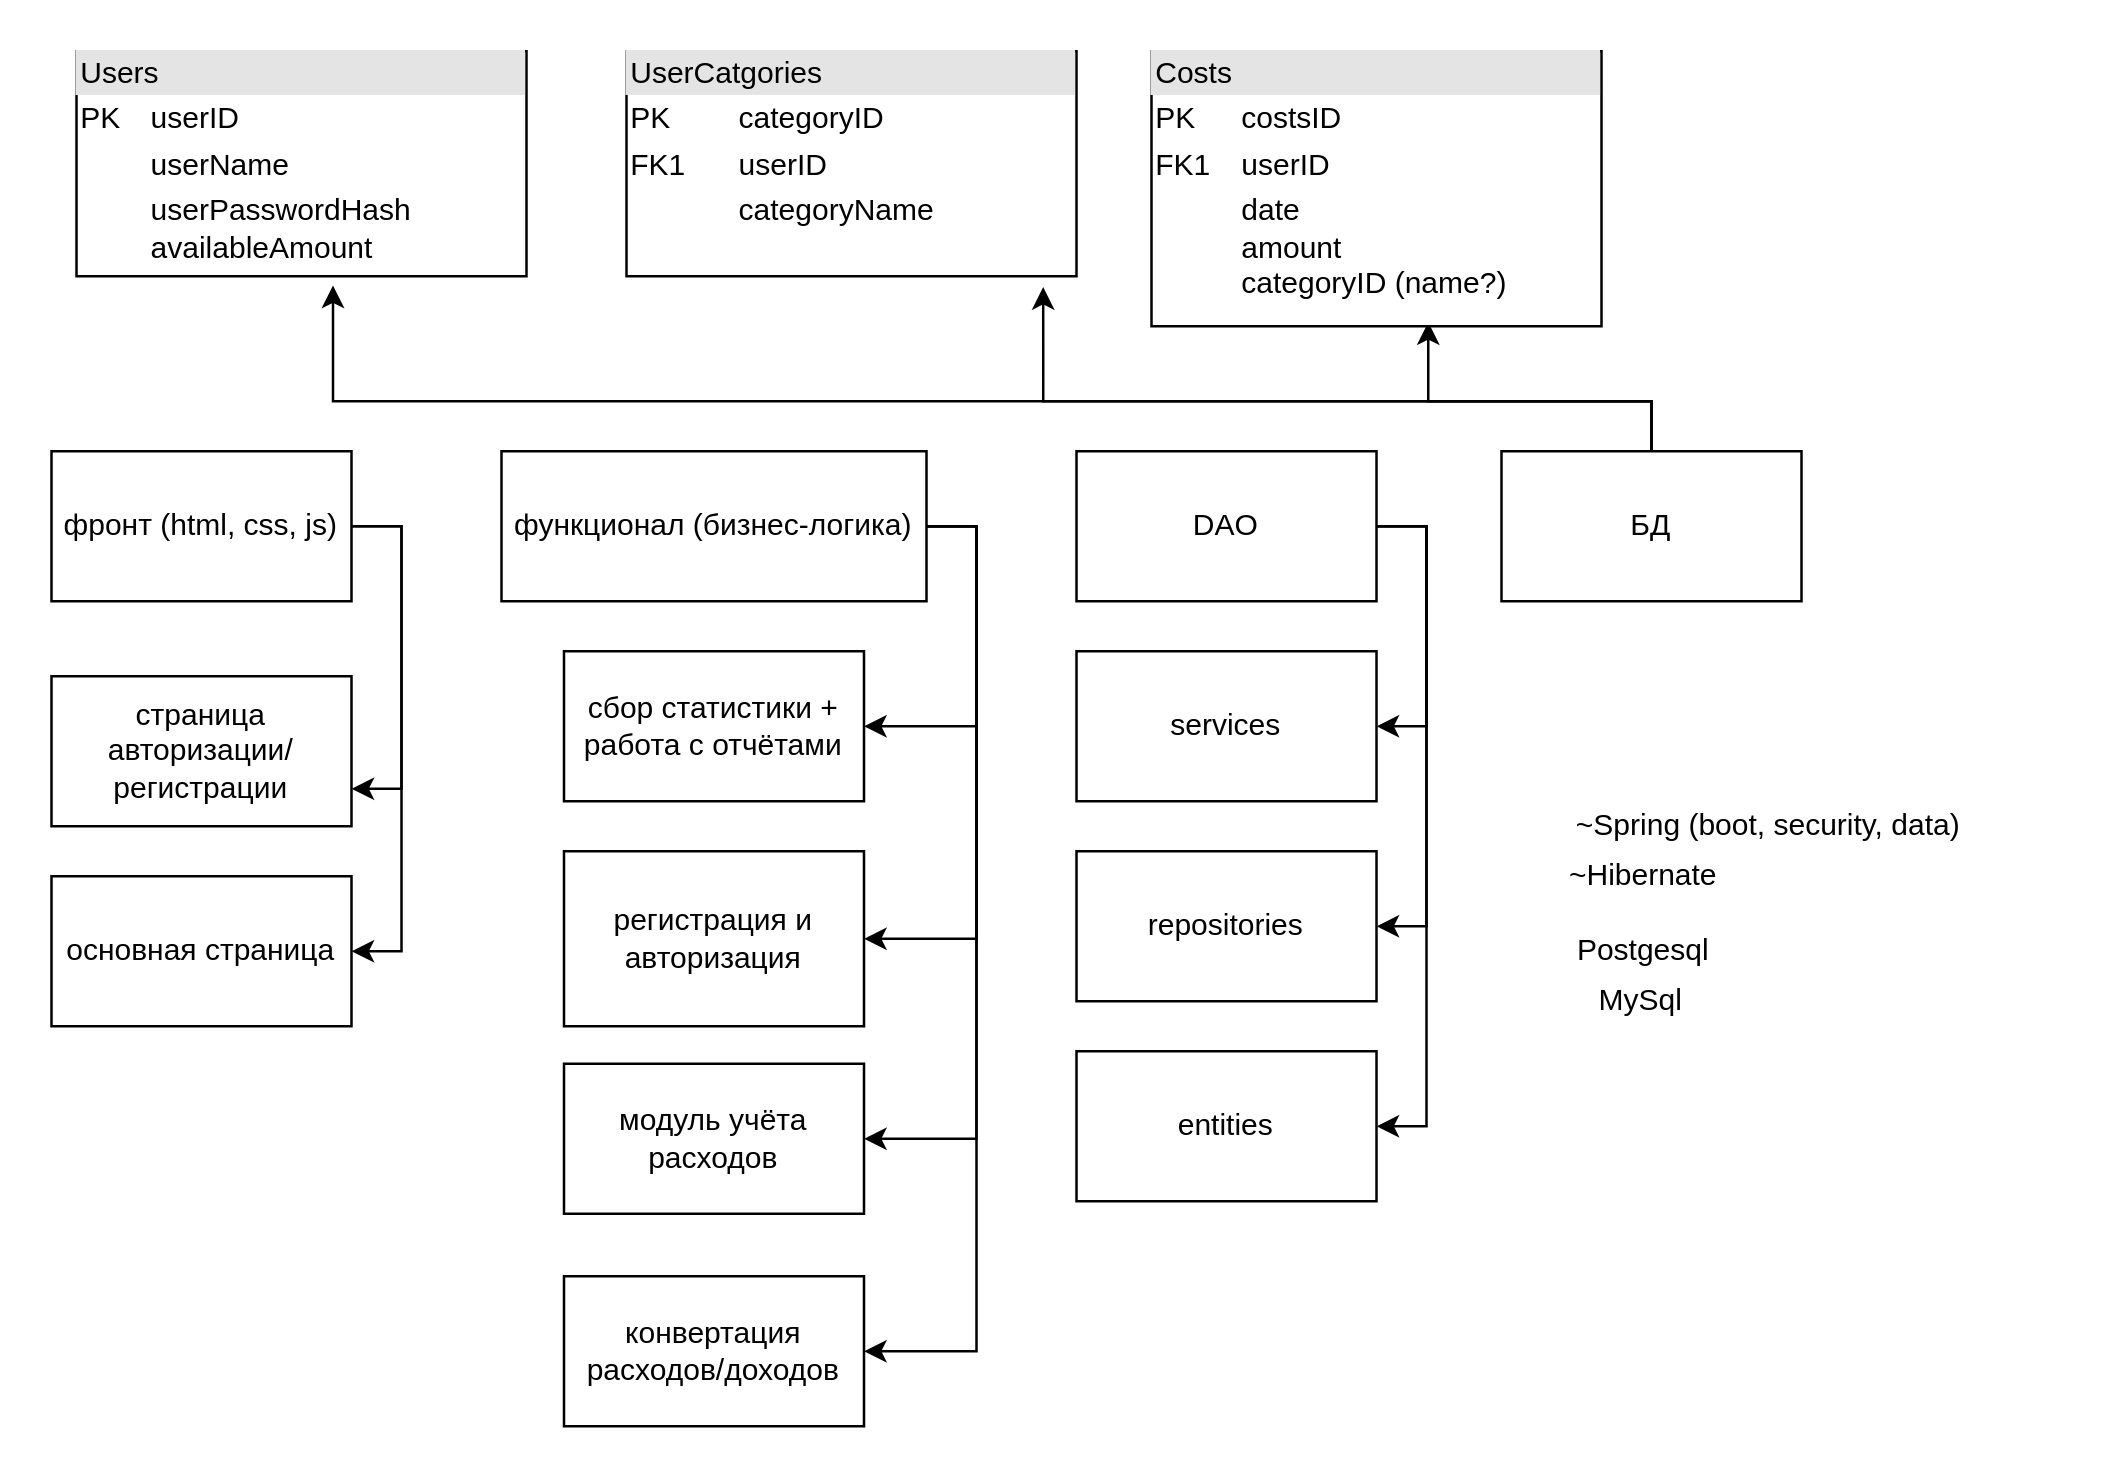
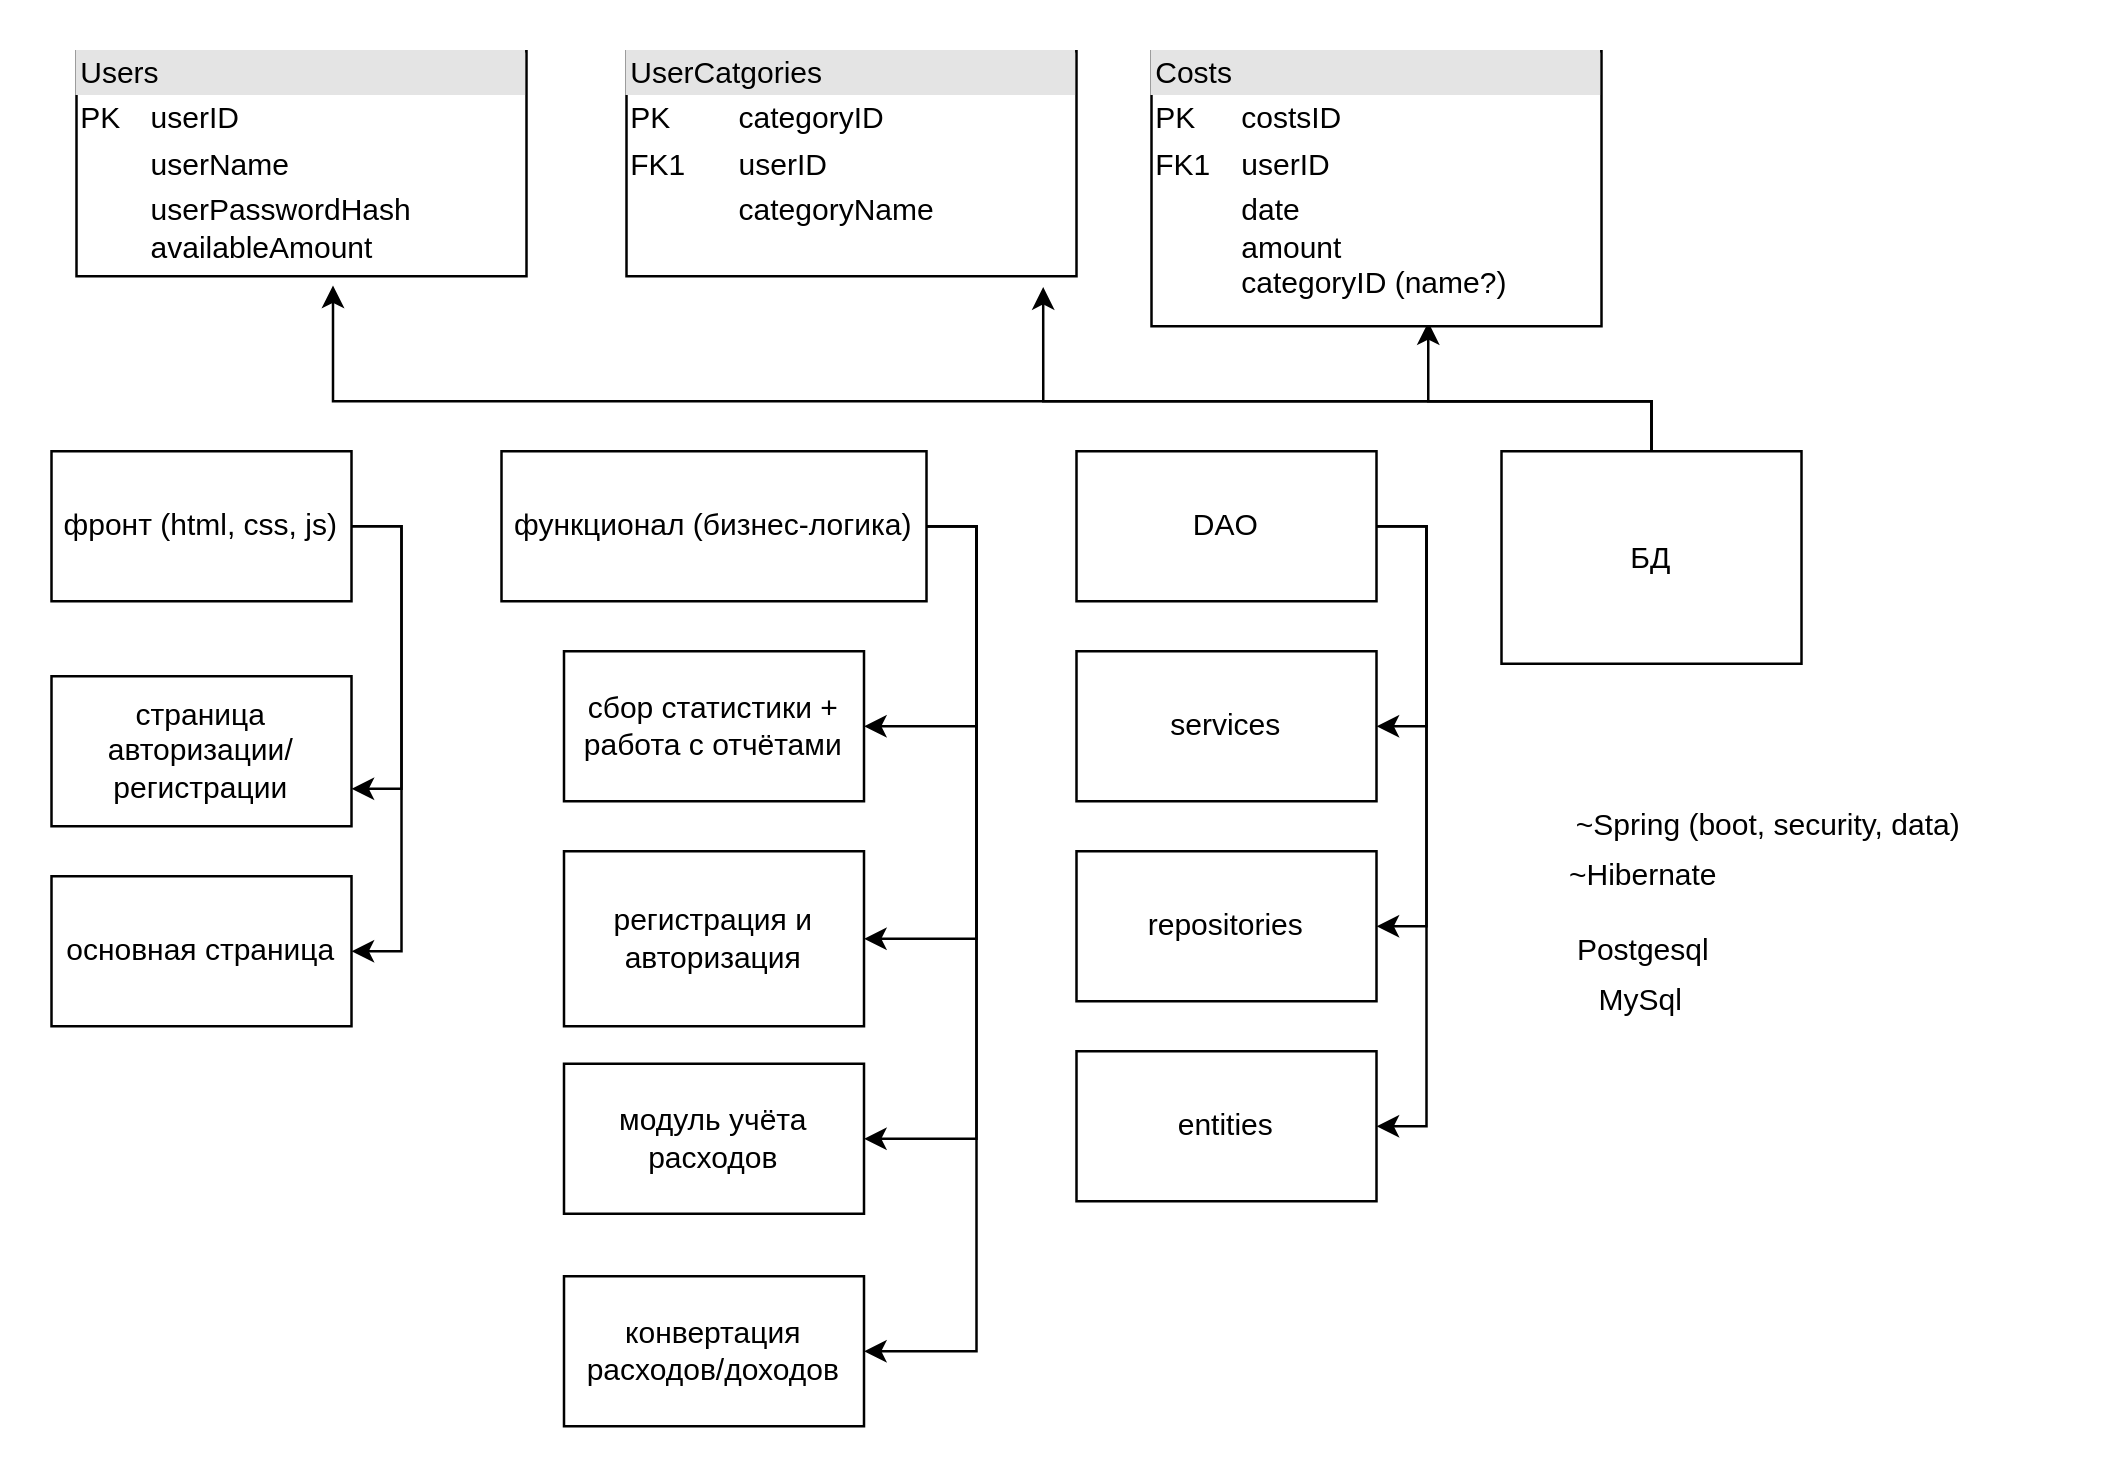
- <mxCell id="9" value="БД" style="rounded=0;whiteSpace=wrap;html=1;" parent="1" vertex="1"><mxGeometry x="600" y="180" width="120" height="60" as="geometry" /></mxCell>
+ <mxCell id="9" value="БД" style="rounded=0;whiteSpace=wrap;html=1;" parent="1" vertex="1"><mxGeometry x="600" y="180" width="120" height="85" as="geometry" /></mxCell>
